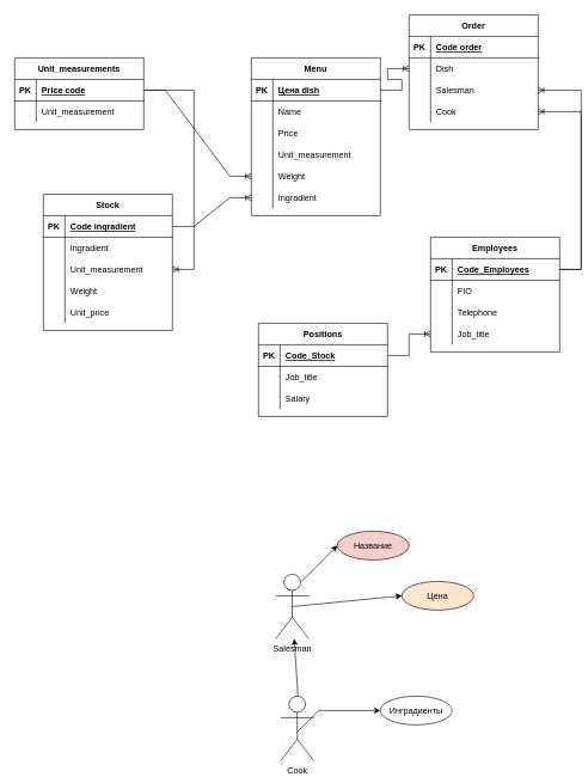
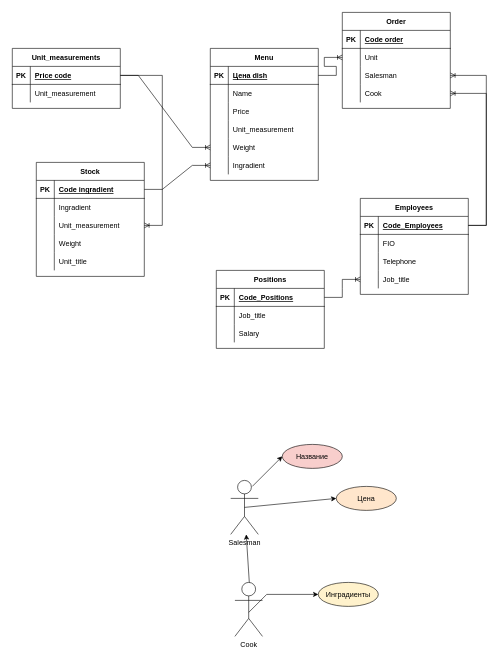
- <mxCell id="66" value="Dish" style="shape=partialRectangle;connectable=0;fillColor=none;top=0;left=0;bottom=0;right=0;align=left;spacingLeft=6;overflow=hidden;" vertex="1" parent="64"><mxGeometry x="30" width="150" height="30" as="geometry"><mxRectangle width="150" height="30" as="alternateBounds" /></mxGeometry></mxCell>
+ <mxCell id="66" value="Unit" style="shape=partialRectangle;connectable=0;fillColor=none;top=0;left=0;bottom=0;right=0;align=left;spacingLeft=6;overflow=hidden;" vertex="1" parent="64"><mxGeometry x="30" width="150" height="30" as="geometry"><mxRectangle width="150" height="30" as="alternateBounds" /></mxGeometry></mxCell>
- <mxCell id="44" value="Unit_price" style="shape=partialRectangle;connectable=0;fillColor=none;top=0;left=0;bottom=0;right=0;align=left;spacingLeft=6;overflow=hidden;" vertex="1" parent="42"><mxGeometry x="30" width="150" height="30" as="geometry"><mxRectangle width="150" height="30" as="alternateBounds" /></mxGeometry></mxCell>
+ <mxCell id="44" value="Unit_title" style="shape=partialRectangle;connectable=0;fillColor=none;top=0;left=0;bottom=0;right=0;align=left;spacingLeft=6;overflow=hidden;" vertex="1" parent="42"><mxGeometry x="30" width="150" height="30" as="geometry"><mxRectangle width="150" height="30" as="alternateBounds" /></mxGeometry></mxCell>
- <mxCell id="78" value="Code_Stock" style="shape=partialRectangle;connectable=0;fillColor=none;top=0;left=0;bottom=0;right=0;align=left;spacingLeft=6;fontStyle=5;overflow=hidden;" vertex="1" parent="76"><mxGeometry x="30" width="150" height="30" as="geometry"><mxRectangle width="150" height="30" as="alternateBounds" /></mxGeometry></mxCell>
+ <mxCell id="78" value="Code_Positions" style="shape=partialRectangle;connectable=0;fillColor=none;top=0;left=0;bottom=0;right=0;align=left;spacingLeft=6;fontStyle=5;overflow=hidden;" vertex="1" parent="76"><mxGeometry x="30" width="150" height="30" as="geometry"><mxRectangle width="150" height="30" as="alternateBounds" /></mxGeometry></mxCell>
- <mxCell id="92" value="Инградиенты" style="ellipse;whiteSpace=wrap;html=1;align=center;" vertex="1" parent="1"><mxGeometry x="530" y="970" width="100" height="40" as="geometry" /></mxCell>
+ <mxCell id="92" value="Инградиенты" style="ellipse;whiteSpace=wrap;html=1;align=center;fillColor=#fff2cc;" vertex="1" parent="1"><mxGeometry x="530" y="970" width="100" height="40" as="geometry" /></mxCell>
